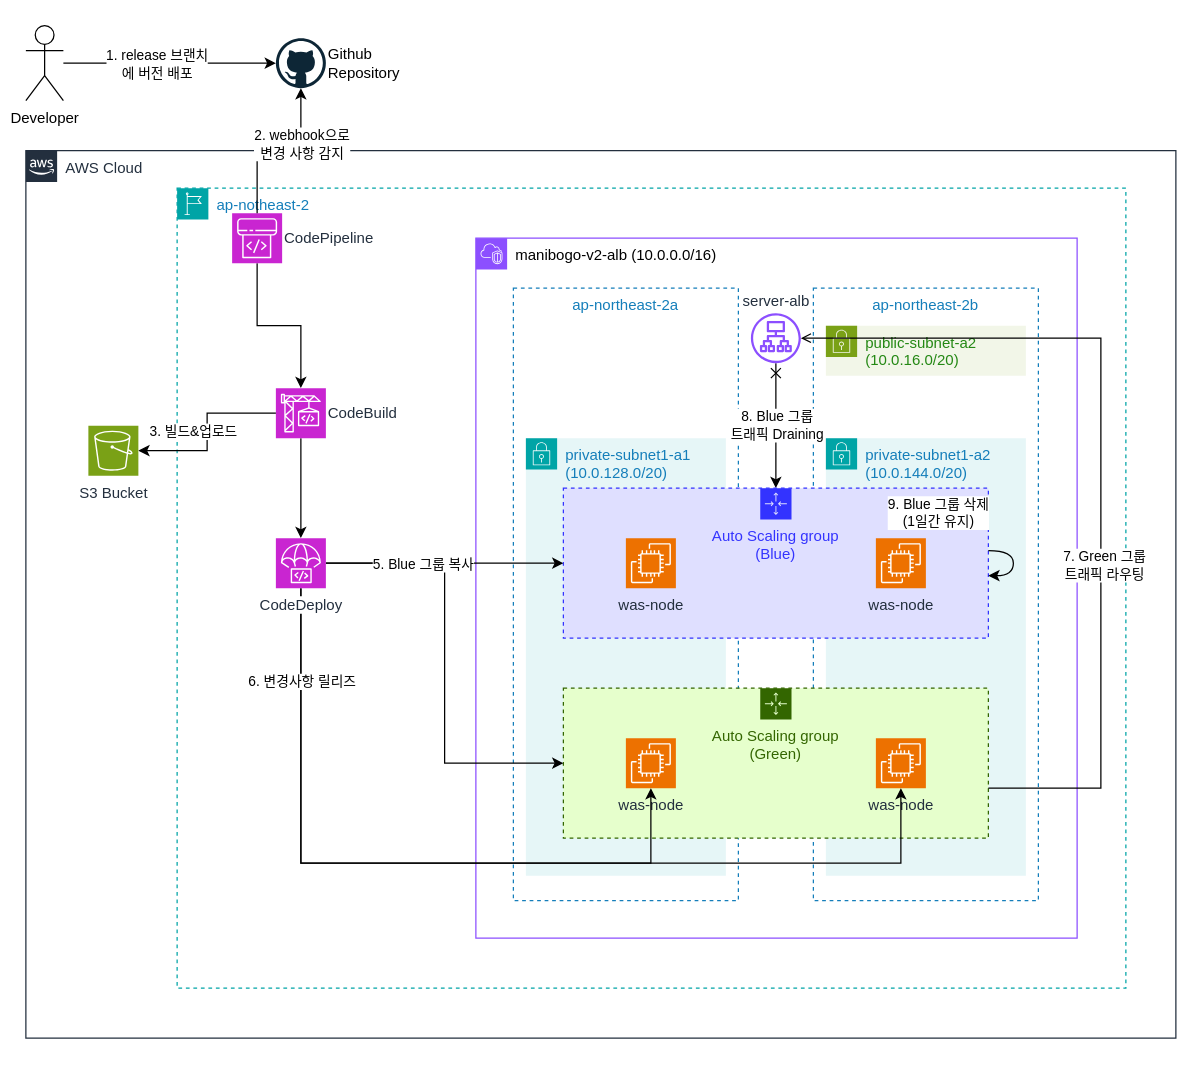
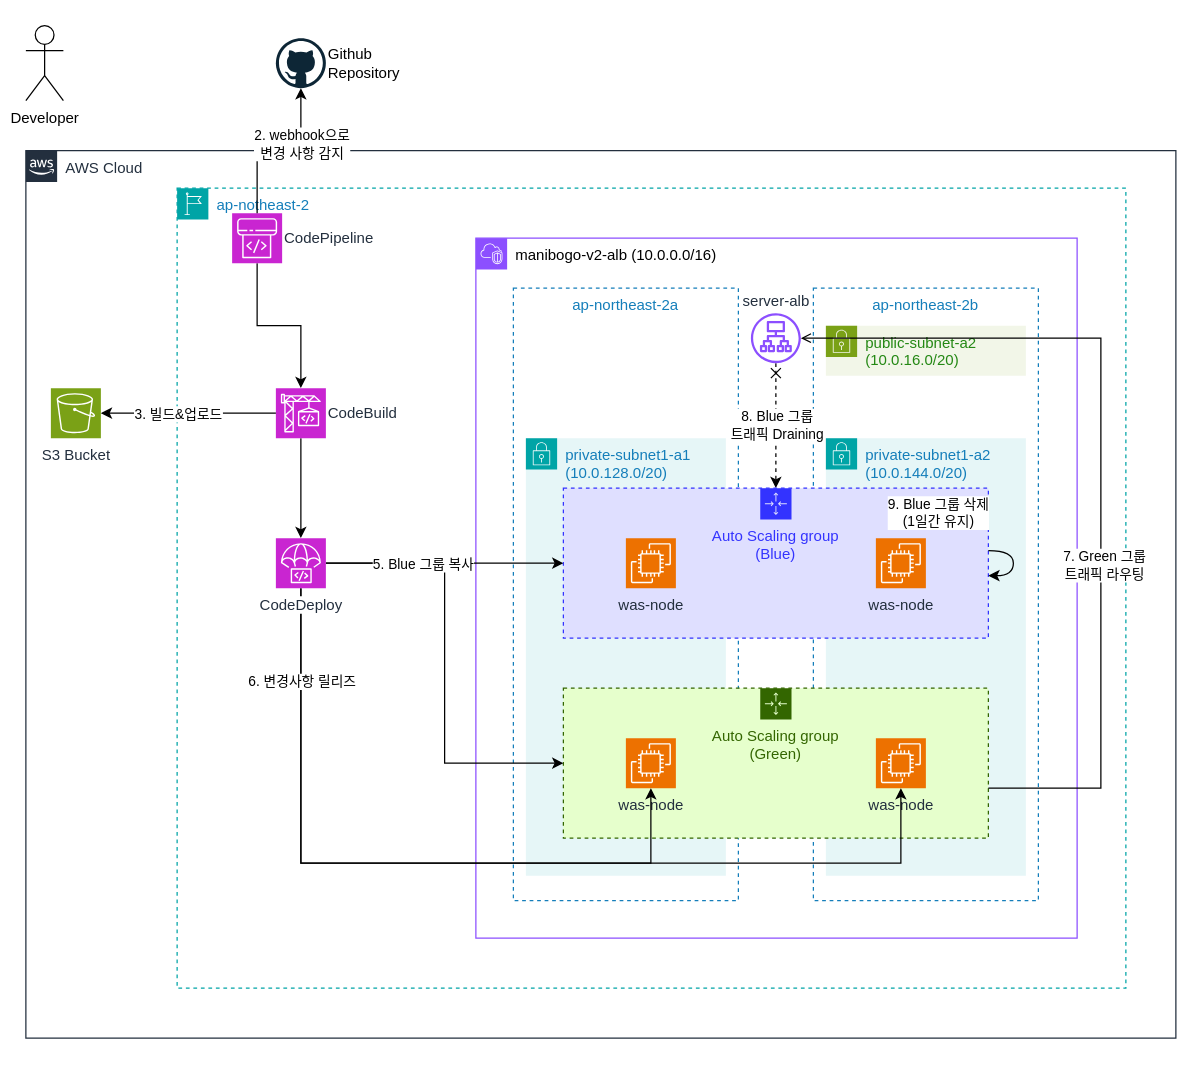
- <mxCell id="2" style="edgeStyle=orthogonalEdgeStyle;rounded=0;orthogonalLoop=1;jettySize=auto;html=1;" edge="1" parent="1" source="4" target="5"><mxGeometry relative="1" as="geometry" /></mxCell>
- <mxCell id="3" value="1. release 브랜치&lt;div&gt;에 버전 배포&lt;/div&gt;" style="edgeLabel;html=1;align=center;verticalAlign=middle;resizable=0;points=[];" vertex="1" connectable="0" parent="2"><mxGeometry x="-0.126" y="5" relative="1" as="geometry"><mxPoint y="5" as="offset" /></mxGeometry></mxCell>
- <mxCell id="13" style="edgeStyle=orthogonalEdgeStyle;rounded=0;orthogonalLoop=1;jettySize=auto;html=1;startArrow=cross;startFill=0;" edge="1" parent="8" source="15" target="16"><mxGeometry relative="1" as="geometry" /></mxCell>
+ <mxCell id="13" style="edgeStyle=orthogonalEdgeStyle;rounded=0;orthogonalLoop=1;jettySize=auto;html=1;startArrow=cross;startFill=0;dashed=1;" edge="1" parent="8" source="15" target="16"><mxGeometry relative="1" as="geometry" /></mxCell>
- <mxCell id="37" value="S3&amp;nbsp;&lt;span style=&quot;background-color: transparent; color: light-dark(rgb(35, 47, 62), rgb(189, 199, 212));&quot;&gt;Bucket&lt;/span&gt;" style="sketch=0;points=[[0,0,0],[0.25,0,0],[0.5,0,0],[0.75,0,0],[1,0,0],[0,1,0],[0.25,1,0],[0.5,1,0],[0.75,1,0],[1,1,0],[0,0.25,0],[0,0.5,0],[0,0.75,0],[1,0.25,0],[1,0.5,0],[1,0.75,0]];outlineConnect=0;fontColor=#232F3E;fillColor=#7AA116;strokeColor=#ffffff;dashed=0;verticalLabelPosition=bottom;verticalAlign=top;align=center;html=1;fontSize=12;fontStyle=0;aspect=fixed;shape=mxgraph.aws4.resourceIcon;resIcon=mxgraph.aws4.s3;labelPosition=center;" vertex="1" parent="6"><mxGeometry x="50" y="220" width="40" height="40" as="geometry" /></mxCell>
+ <mxCell id="37" value="S3&amp;nbsp;&lt;span style=&quot;background-color: transparent; color: light-dark(rgb(35, 47, 62), rgb(189, 199, 212));&quot;&gt;Bucket&lt;/span&gt;" style="sketch=0;points=[[0,0,0],[0.25,0,0],[0.5,0,0],[0.75,0,0],[1,0,0],[0,1,0],[0.25,1,0],[0.5,1,0],[0.75,1,0],[1,1,0],[0,0.25,0],[0,0.5,0],[0,0.75,0],[1,0.25,0],[1,0.5,0],[1,0.75,0]];outlineConnect=0;fontColor=#232F3E;fillColor=#7AA116;strokeColor=#ffffff;dashed=0;verticalLabelPosition=bottom;verticalAlign=top;align=center;html=1;fontSize=12;fontStyle=0;aspect=fixed;shape=mxgraph.aws4.resourceIcon;resIcon=mxgraph.aws4.s3;labelPosition=center;" vertex="1" parent="6"><mxGeometry x="20" y="190" width="40" height="40" as="geometry" /></mxCell>
